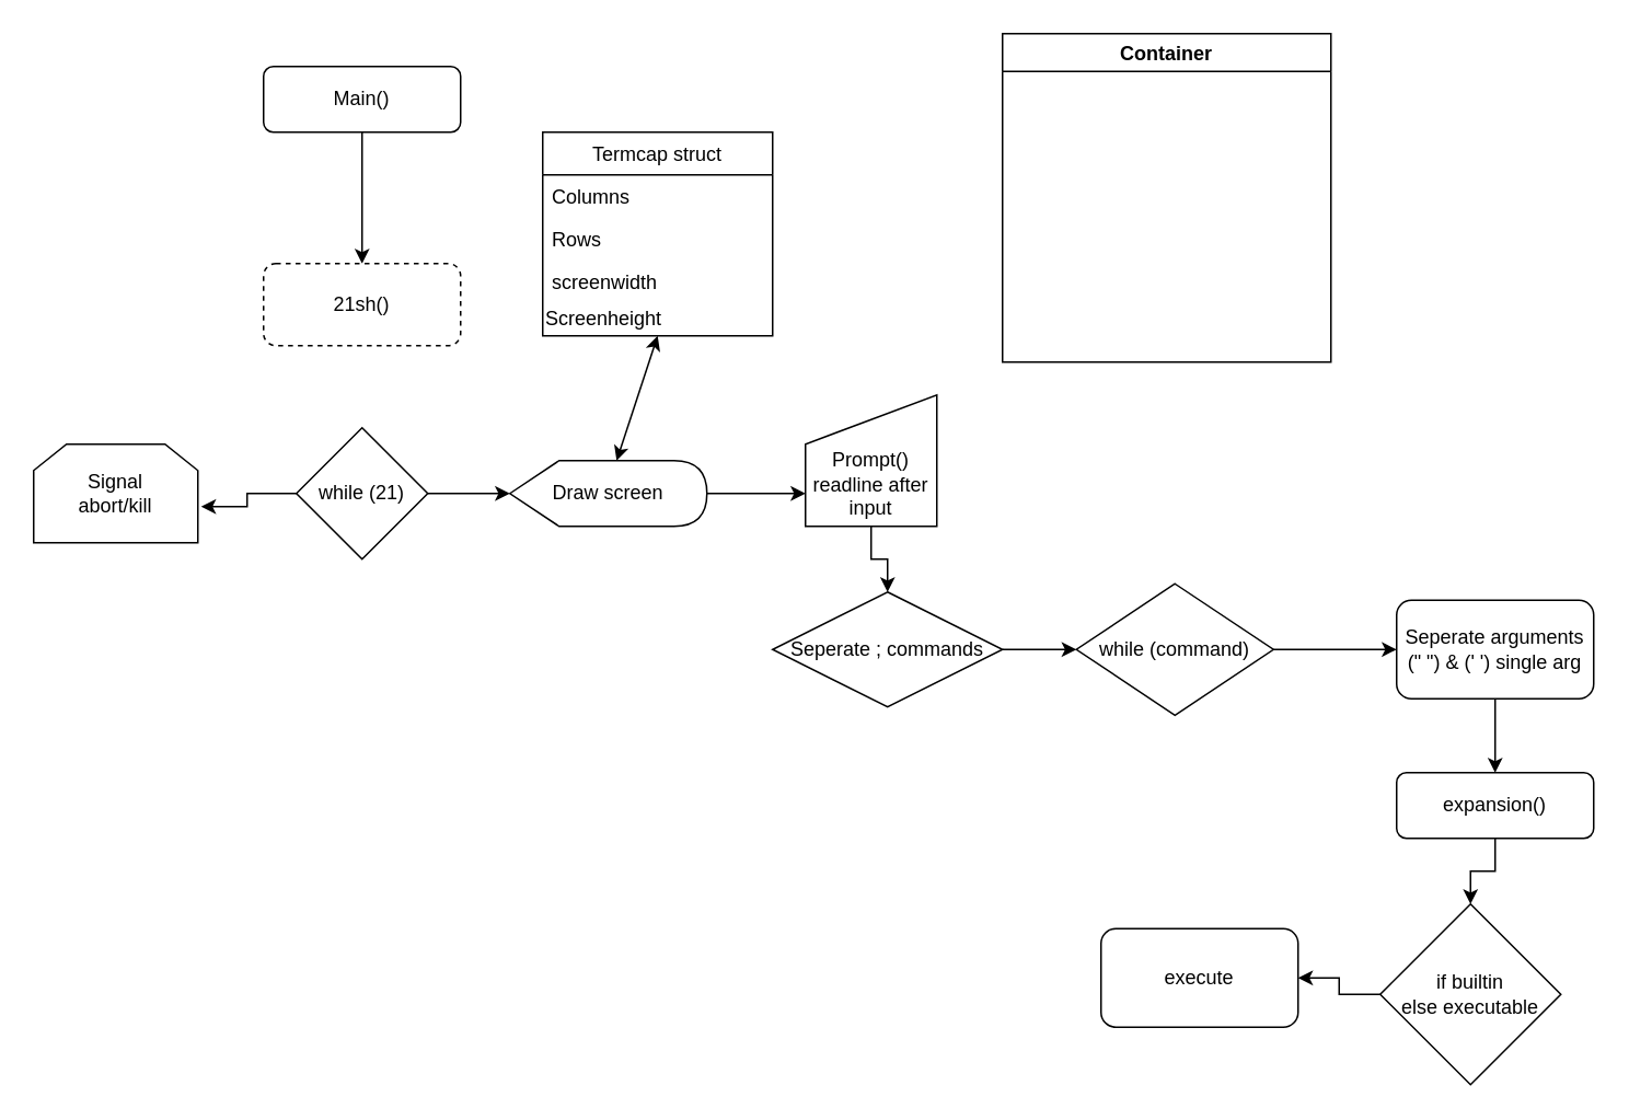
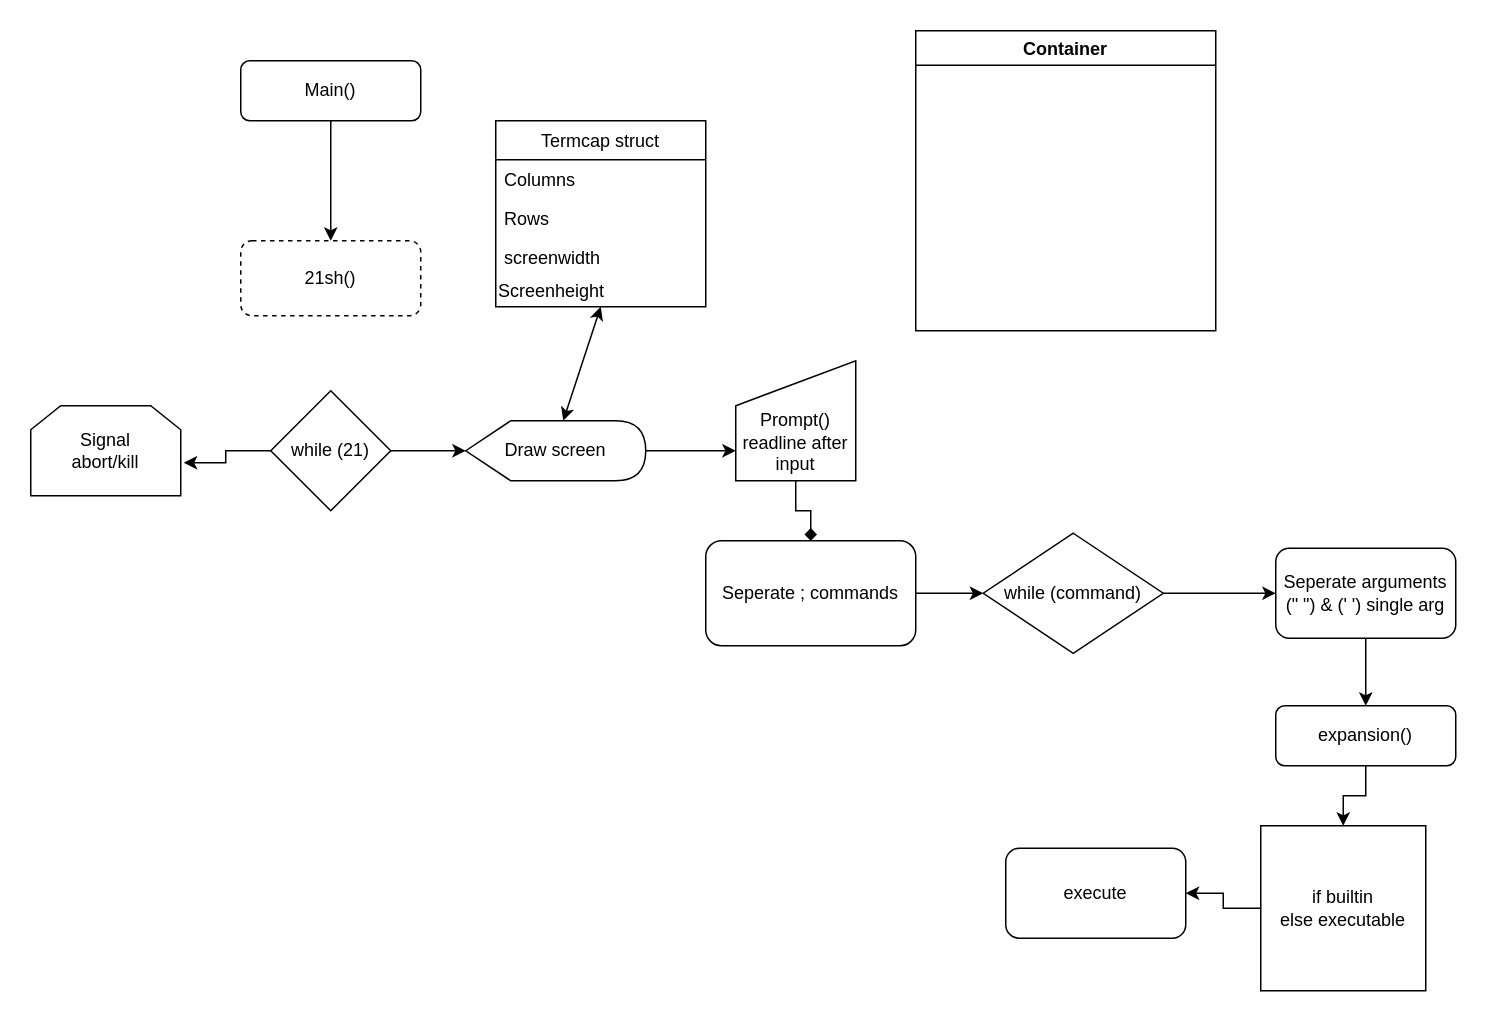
- <mxCell id="10" style="edgeStyle=orthogonalEdgeStyle;rounded=0;orthogonalLoop=1;jettySize=auto;html=1;" edge="1" parent="1" source="11" target="20"><mxGeometry relative="1" as="geometry"><mxPoint x="530" y="370" as="targetPoint" /></mxGeometry></mxCell>
+ <mxCell id="10" style="edgeStyle=orthogonalEdgeStyle;rounded=0;orthogonalLoop=1;jettySize=auto;html=1;endArrow=diamond;" edge="1" parent="1" source="11" target="20"><mxGeometry relative="1" as="geometry"><mxPoint x="530" y="370" as="targetPoint" /></mxGeometry></mxCell>
- <mxCell id="20" value="Seperate ; commands" style="rhombus;whiteSpace=wrap;html=1;" vertex="1" parent="1"><mxGeometry x="470" y="360" width="140" height="70" as="geometry" /></mxCell>
+ <mxCell id="20" value="Seperate ; commands" style="rounded=1;whiteSpace=wrap;html=1;" vertex="1" parent="1"><mxGeometry x="470" y="360" width="140" height="70" as="geometry" /></mxCell>
- <mxCell id="29" value="if builtin&lt;br&gt;else executable" style="rhombus;whiteSpace=wrap;html=1;" vertex="1" parent="1"><mxGeometry x="840" y="550" width="110" height="110" as="geometry" /></mxCell>
+ <mxCell id="29" value="if builtin&lt;br&gt;else executable" style="whiteSpace=wrap;html=1;rounded=0;" vertex="1" parent="1"><mxGeometry x="840" y="550" width="110" height="110" as="geometry" /></mxCell>
